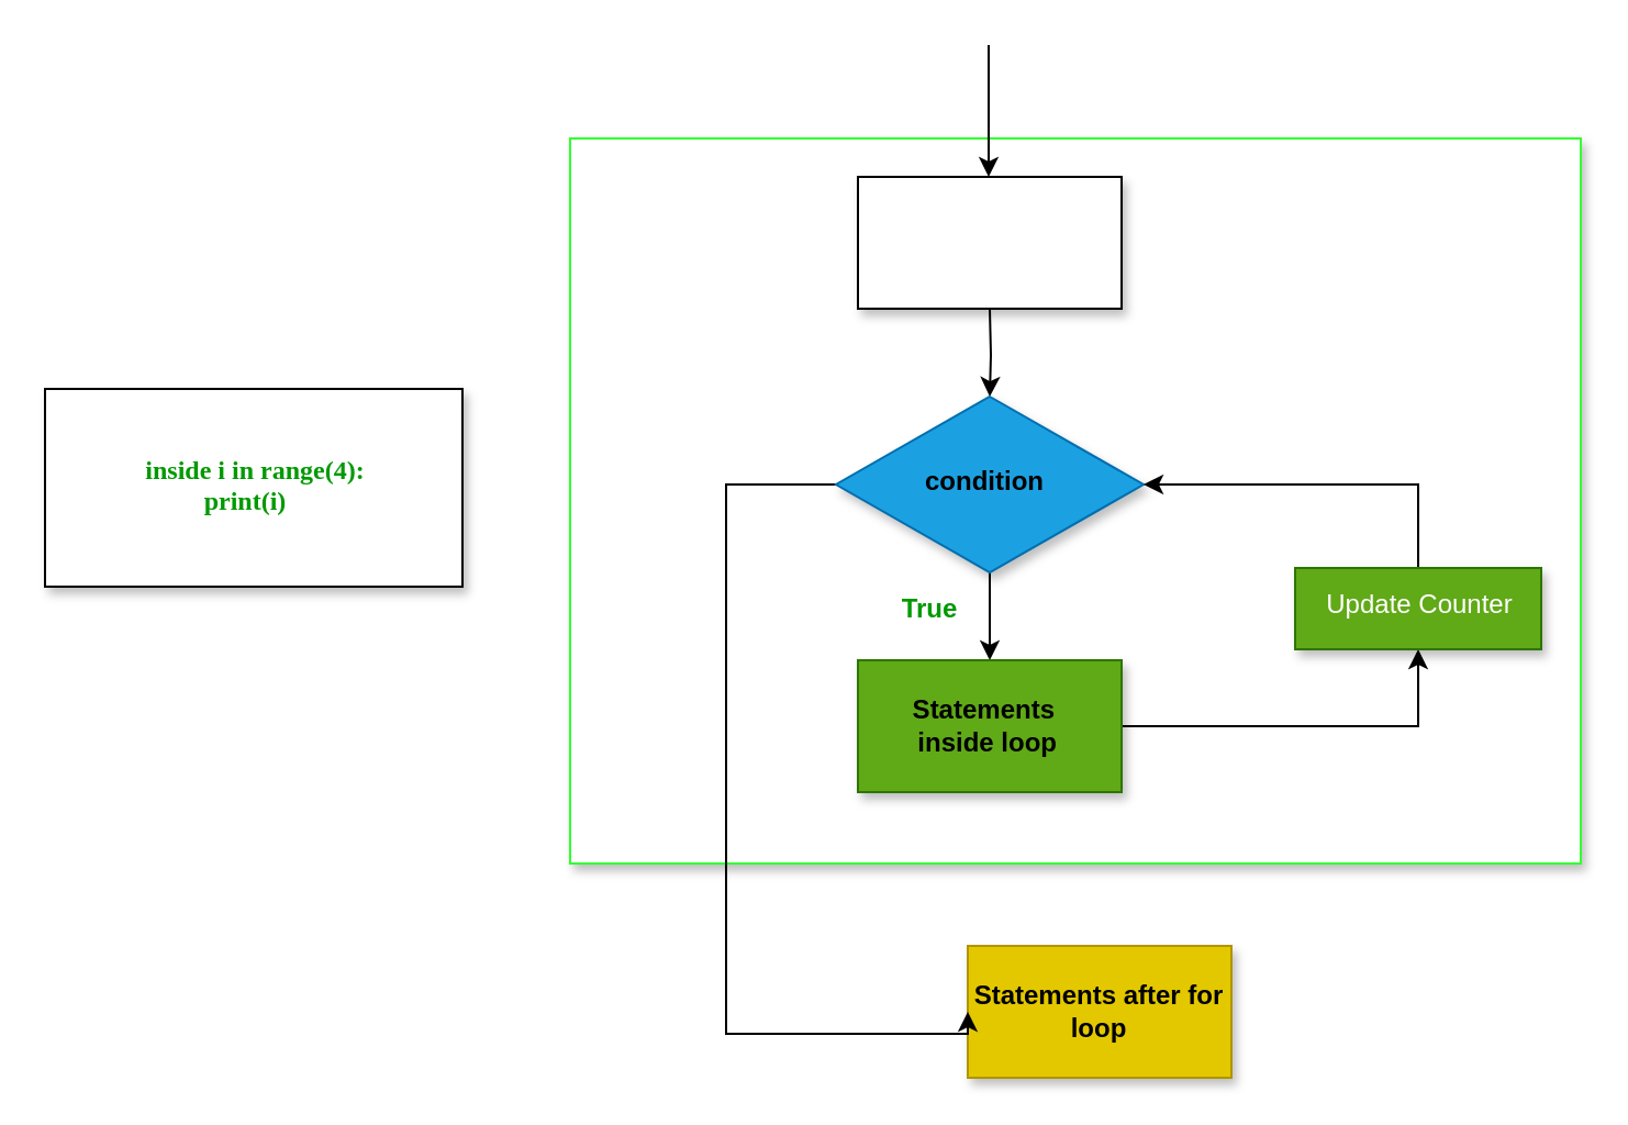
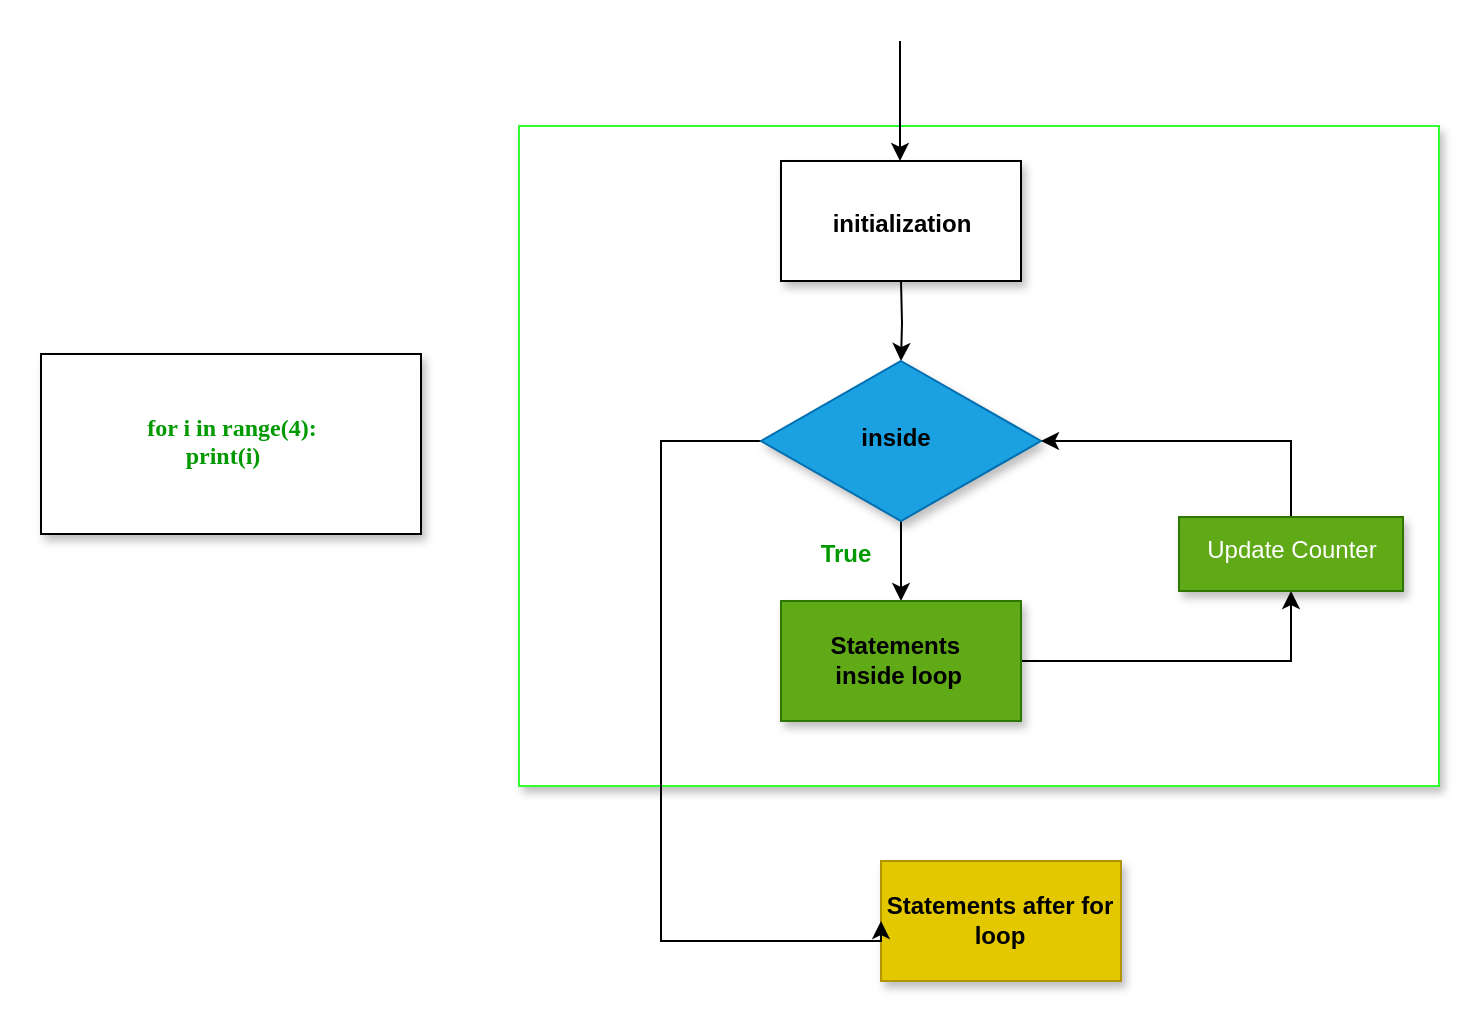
+ <mxCell id="9" value="&lt;b&gt;initialization&lt;/b&gt;" style="text;html=1;strokeColor=none;fillColor=none;align=center;verticalAlign=middle;whiteSpace=wrap;rounded=0;" parent="1" vertex="1"><mxGeometry x="403" y="102" width="96" height="20" as="geometry" /></mxCell>
- <mxCell id="12" value="&lt;b&gt;condition&lt;/b&gt;" style="text;html=1;strokeColor=none;fillColor=none;align=center;verticalAlign=middle;whiteSpace=wrap;rounded=0;" parent="1" vertex="1"><mxGeometry x="400" y="209" width="96" height="20" as="geometry" /></mxCell>
+ <mxCell id="12" value="&lt;b&gt;inside&lt;/b&gt;" style="text;html=1;strokeColor=none;fillColor=none;align=center;verticalAlign=middle;whiteSpace=wrap;rounded=0;" parent="1" vertex="1"><mxGeometry x="400" y="209" width="96" height="20" as="geometry" /></mxCell>
- <mxCell id="22" value="&lt;b&gt;&lt;font face=&quot;Verdana&quot;&gt;inside i in range(4):&lt;br&gt;print(i)&amp;nbsp; &amp;nbsp;&lt;br&gt;&lt;br&gt;&lt;/font&gt;&lt;/b&gt;" style="text;html=1;strokeColor=none;fillColor=none;align=center;verticalAlign=middle;whiteSpace=wrap;rounded=0;fontColor=#009900;" parent="20" vertex="1"><mxGeometry x="11" y="21" width="170" height="60" as="geometry" /></mxCell>
+ <mxCell id="22" value="&lt;b&gt;&lt;font face=&quot;Verdana&quot;&gt;for i in range(4):&lt;br&gt;print(i)&amp;nbsp; &amp;nbsp;&lt;br&gt;&lt;br&gt;&lt;/font&gt;&lt;/b&gt;" style="text;html=1;strokeColor=none;fillColor=none;align=center;verticalAlign=middle;whiteSpace=wrap;rounded=0;fontColor=#009900;" parent="20" vertex="1"><mxGeometry x="11" y="21" width="170" height="60" as="geometry" /></mxCell>
